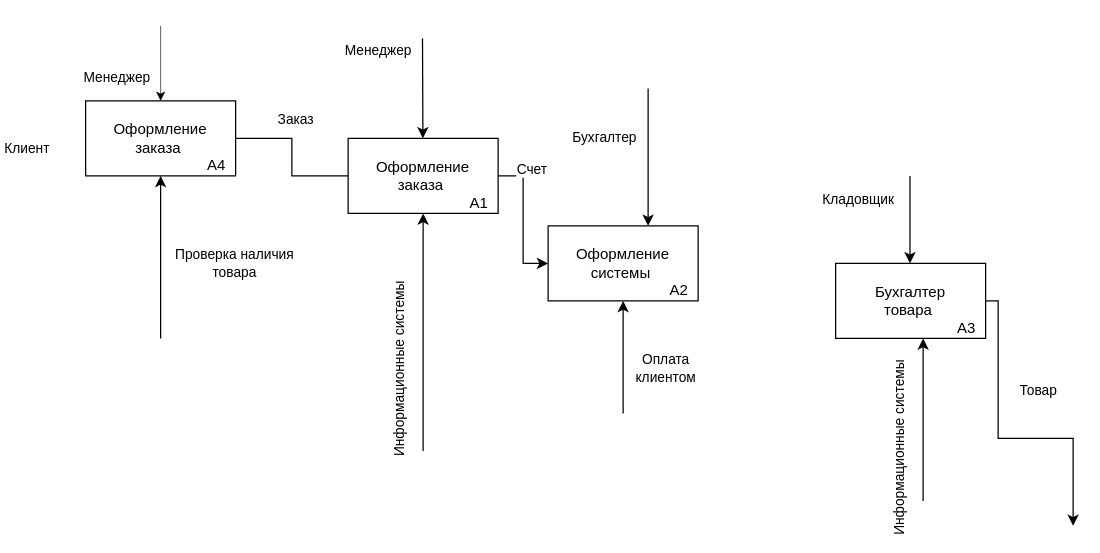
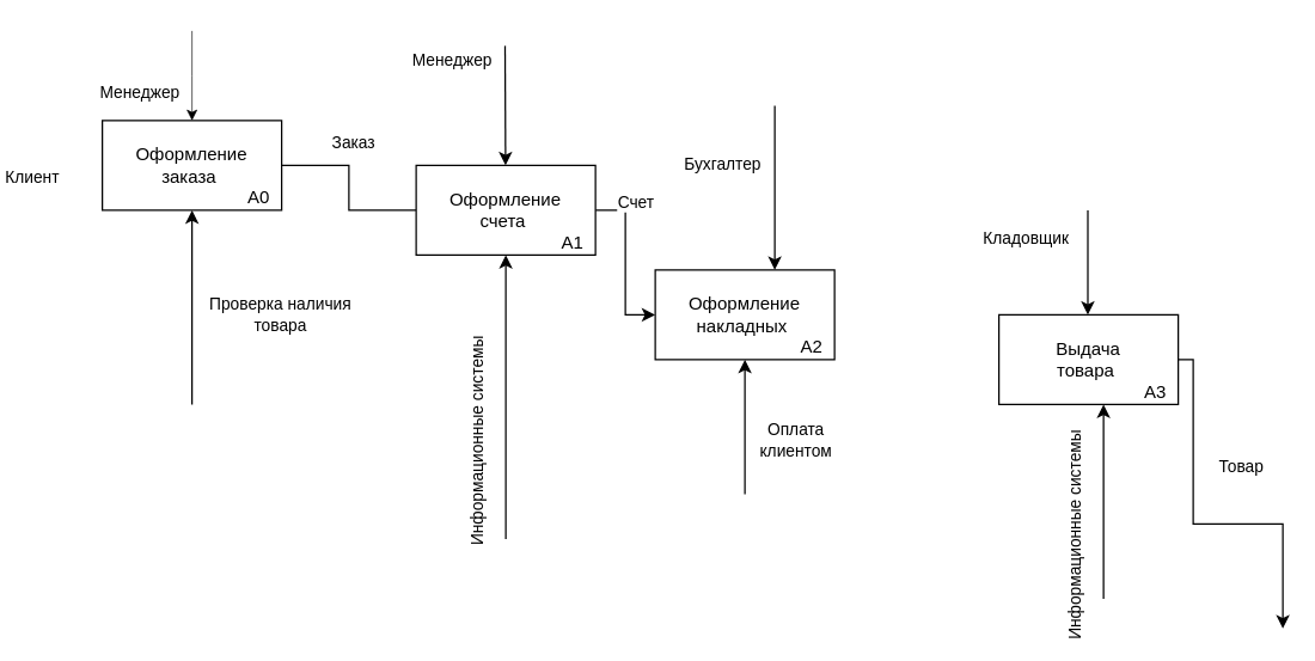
- <mxCell id="4" value="&lt;br&gt;Оформление&lt;br&gt;заказа&amp;nbsp;&lt;br&gt;&amp;nbsp; &amp;nbsp; &amp;nbsp; &amp;nbsp; &amp;nbsp; &amp;nbsp; &amp;nbsp; &amp;nbsp; &amp;nbsp; &amp;nbsp; &amp;nbsp; &amp;nbsp; &amp;nbsp; &amp;nbsp;А4" style="html=1;whiteSpace=wrap;" vertex="1" parent="1"><mxGeometry x="68" y="80" width="120" height="60" as="geometry" /></mxCell>
+ <mxCell id="4" value="&lt;br&gt;Оформление&lt;br&gt;заказа&amp;nbsp;&lt;br&gt;&amp;nbsp; &amp;nbsp; &amp;nbsp; &amp;nbsp; &amp;nbsp; &amp;nbsp; &amp;nbsp; &amp;nbsp; &amp;nbsp; &amp;nbsp; &amp;nbsp; &amp;nbsp; &amp;nbsp; &amp;nbsp;А0" style="html=1;whiteSpace=wrap;" vertex="1" parent="1"><mxGeometry x="68" y="80" width="120" height="60" as="geometry" /></mxCell>
- <mxCell id="11" value="&lt;br&gt;Оформление&lt;br&gt;заказа&amp;nbsp;&lt;br&gt;&amp;nbsp; &amp;nbsp; &amp;nbsp; &amp;nbsp; &amp;nbsp; &amp;nbsp; &amp;nbsp; &amp;nbsp; &amp;nbsp; &amp;nbsp; &amp;nbsp; &amp;nbsp; &amp;nbsp; &amp;nbsp;А1" style="html=1;whiteSpace=wrap;" vertex="1" parent="1"><mxGeometry x="278" y="110" width="120" height="60" as="geometry" /></mxCell>
+ <mxCell id="11" value="&lt;br&gt;Оформление&lt;br&gt;счета&amp;nbsp;&lt;br&gt;&amp;nbsp; &amp;nbsp; &amp;nbsp; &amp;nbsp; &amp;nbsp; &amp;nbsp; &amp;nbsp; &amp;nbsp; &amp;nbsp; &amp;nbsp; &amp;nbsp; &amp;nbsp; &amp;nbsp; &amp;nbsp;А1" style="html=1;whiteSpace=wrap;" vertex="1" parent="1"><mxGeometry x="278" y="110" width="120" height="60" as="geometry" /></mxCell>
- <mxCell id="14" value="&lt;br&gt;Оформление&lt;br&gt;системы&amp;nbsp;&lt;br&gt;&amp;nbsp; &amp;nbsp; &amp;nbsp; &amp;nbsp; &amp;nbsp; &amp;nbsp; &amp;nbsp; &amp;nbsp; &amp;nbsp; &amp;nbsp; &amp;nbsp; &amp;nbsp; &amp;nbsp; &amp;nbsp;А2" style="html=1;whiteSpace=wrap;" vertex="1" parent="1"><mxGeometry x="438" y="180" width="120" height="60" as="geometry" /></mxCell>
+ <mxCell id="14" value="&lt;br&gt;Оформление&lt;br&gt;накладных&amp;nbsp;&lt;br&gt;&amp;nbsp; &amp;nbsp; &amp;nbsp; &amp;nbsp; &amp;nbsp; &amp;nbsp; &amp;nbsp; &amp;nbsp; &amp;nbsp; &amp;nbsp; &amp;nbsp; &amp;nbsp; &amp;nbsp; &amp;nbsp;А2" style="html=1;whiteSpace=wrap;" vertex="1" parent="1"><mxGeometry x="438" y="180" width="120" height="60" as="geometry" /></mxCell>
- <mxCell id="22" value="&lt;br&gt;Бухгалтер&lt;br&gt;товара&amp;nbsp;&lt;br&gt;&amp;nbsp; &amp;nbsp; &amp;nbsp; &amp;nbsp; &amp;nbsp; &amp;nbsp; &amp;nbsp; &amp;nbsp; &amp;nbsp; &amp;nbsp; &amp;nbsp; &amp;nbsp; &amp;nbsp; &amp;nbsp;А3" style="html=1;whiteSpace=wrap;" vertex="1" parent="1"><mxGeometry x="668" y="210" width="120" height="60" as="geometry" /></mxCell>
+ <mxCell id="22" value="&lt;br&gt;Выдача&lt;br&gt;товара&amp;nbsp;&lt;br&gt;&amp;nbsp; &amp;nbsp; &amp;nbsp; &amp;nbsp; &amp;nbsp; &amp;nbsp; &amp;nbsp; &amp;nbsp; &amp;nbsp; &amp;nbsp; &amp;nbsp; &amp;nbsp; &amp;nbsp; &amp;nbsp;А3" style="html=1;whiteSpace=wrap;" vertex="1" parent="1"><mxGeometry x="668" y="210" width="120" height="60" as="geometry" /></mxCell>
